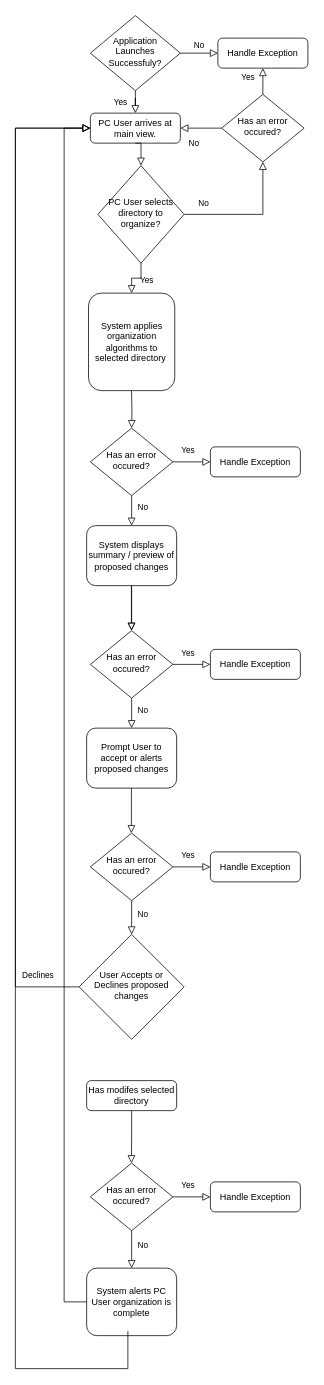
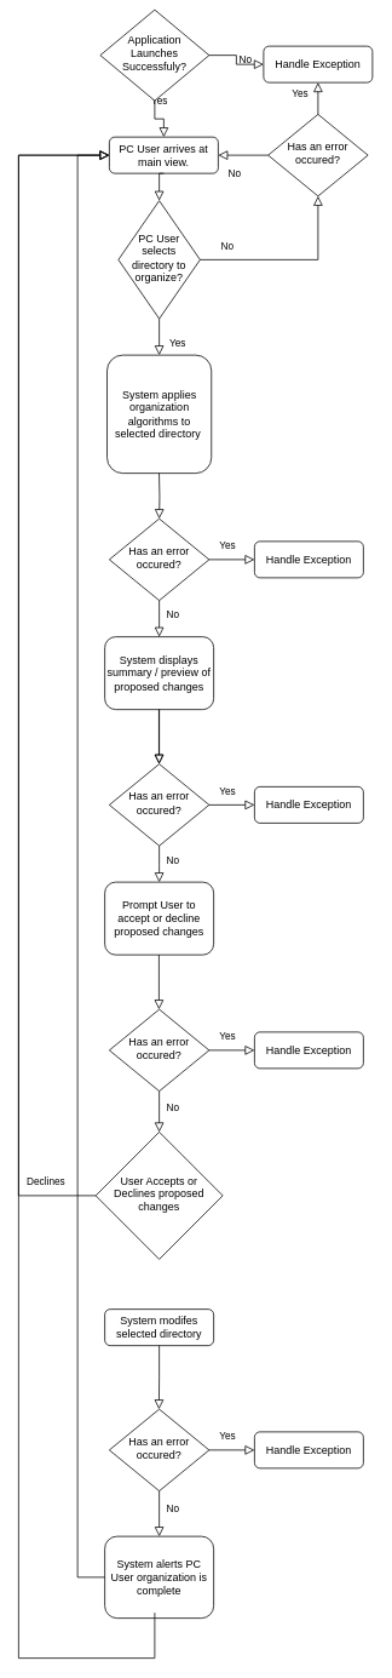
- <mxCell id="3" value="Application Launches Successfuly?" style="rhombus;whiteSpace=wrap;html=1;shadow=0;fontFamily=Helvetica;fontSize=12;align=center;strokeWidth=1;spacing=6;spacingTop=-4;" parent="1" vertex="1"><mxGeometry x="120" y="20" width="120" height="100" as="geometry" /></mxCell>
+ <mxCell id="3" value="Application Launches Successfuly?" style="rhombus;whiteSpace=wrap;html=1;shadow=0;fontFamily=Helvetica;fontSize=12;align=center;strokeWidth=1;spacing=6;spacingTop=-4;" parent="1" vertex="1"><mxGeometry x="110" y="10" width="120" height="100" as="geometry" /></mxCell>
- <mxCell id="8" value="PC User selects directory to organize?" style="rhombus;whiteSpace=wrap;html=1;shadow=0;fontFamily=Helvetica;fontSize=12;align=center;strokeWidth=1;spacing=6;spacingTop=-4;" parent="1" vertex="1"><mxGeometry x="130" y="220" width="115" height="130" as="geometry" /></mxCell>
+ <mxCell id="8" value="PC User selects directory to organize?" style="rhombus;whiteSpace=wrap;html=1;shadow=0;fontFamily=Helvetica;fontSize=12;align=center;strokeWidth=1;spacing=6;spacingTop=-4;" parent="1" vertex="1"><mxGeometry x="130" y="220" width="90" height="130" as="geometry" /></mxCell>
- <mxCell id="26" value="Prompt User to accept or alerts proposed changes" style="rounded=1;whiteSpace=wrap;html=1;fontSize=12;glass=0;strokeWidth=1;shadow=0;" parent="1" vertex="1"><mxGeometry x="115" y="970" width="120" height="80" as="geometry" /></mxCell>
+ <mxCell id="26" value="Prompt User to accept or decline proposed changes" style="rounded=1;whiteSpace=wrap;html=1;fontSize=12;glass=0;strokeWidth=1;shadow=0;" parent="1" vertex="1"><mxGeometry x="115" y="970" width="120" height="80" as="geometry" /></mxCell>
- <mxCell id="35" value="Has modifes selected directory" style="rounded=1;whiteSpace=wrap;html=1;fontSize=12;glass=0;strokeWidth=1;shadow=0;" parent="1" vertex="1"><mxGeometry x="115" y="1440" width="120" height="40" as="geometry" /></mxCell>
+ <mxCell id="35" value="System modifes selected directory" style="rounded=1;whiteSpace=wrap;html=1;fontSize=12;glass=0;strokeWidth=1;shadow=0;" parent="1" vertex="1"><mxGeometry x="115" y="1440" width="120" height="40" as="geometry" /></mxCell>
